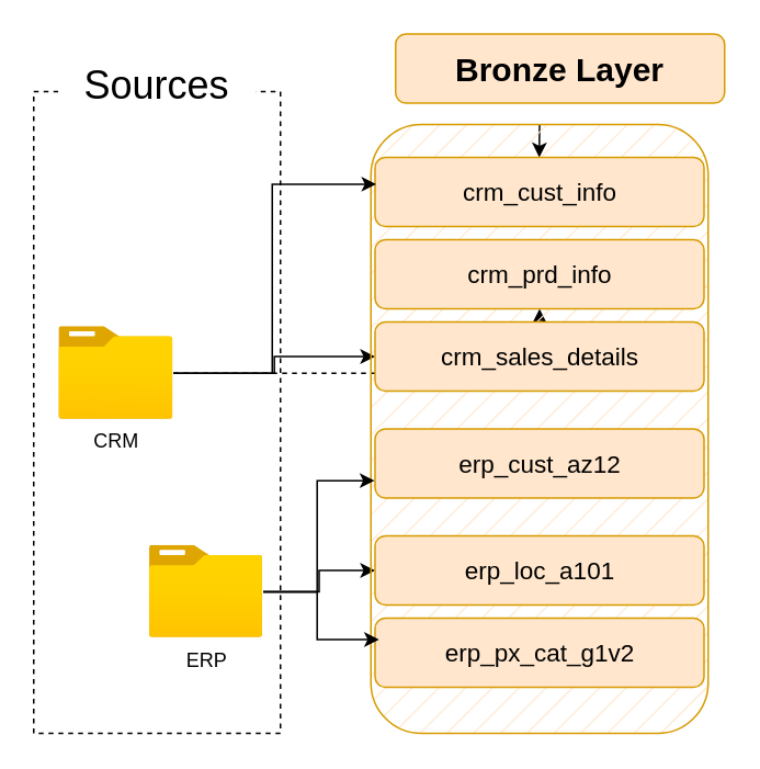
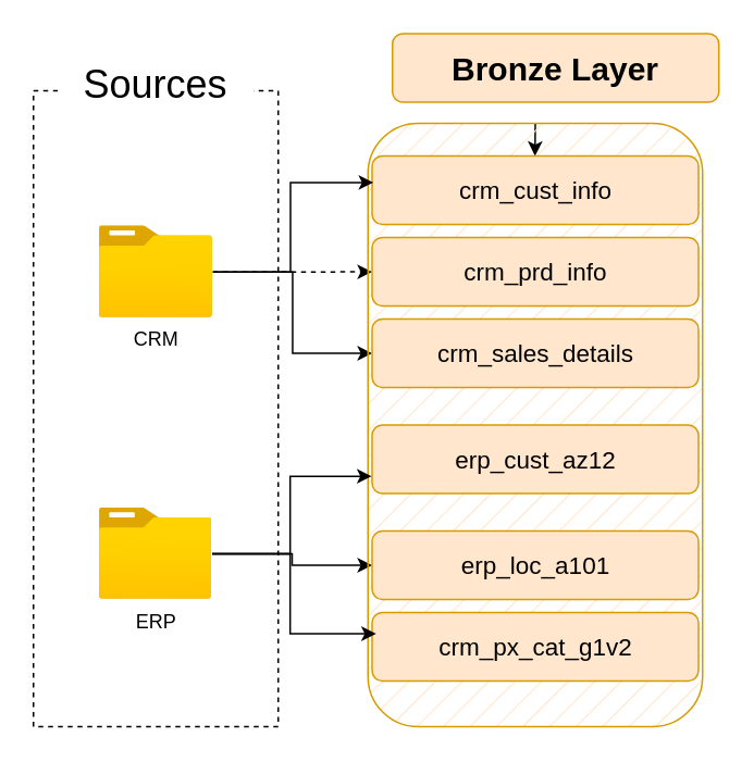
- <mxCell id="6" value="CRM" style="image;aspect=fixed;html=1;points=[];align=center;fontSize=12;image=img/lib/azure2/general/Folder_Blank.svg;" vertex="1" parent="1"><mxGeometry x="35.5" y="198" width="69.5" height="56.41" as="geometry" /></mxCell>
+ <mxCell id="6" value="CRM" style="image;aspect=fixed;html=1;points=[];align=center;fontSize=12;image=img/lib/azure2/general/Folder_Blank.svg;" vertex="1" parent="1"><mxGeometry x="60.5" y="138" width="69.5" height="56.41" as="geometry" /></mxCell>
- <mxCell id="8" value="ERP" style="image;aspect=fixed;html=1;points=[];align=center;fontSize=12;image=img/lib/azure2/general/Folder_Blank.svg;" vertex="1" parent="1"><mxGeometry x="90.5" y="331" width="69" height="56.0" as="geometry" /></mxCell>
+ <mxCell id="8" value="ERP" style="image;aspect=fixed;html=1;points=[];align=center;fontSize=12;image=img/lib/azure2/general/Folder_Blank.svg;" vertex="1" parent="1"><mxGeometry x="60.5" y="311" width="69" height="56.0" as="geometry" /></mxCell>
- <mxCell id="18" value="&lt;font style=&quot;font-size: 15px;&quot;&gt;erp_px_cat_g1v2&lt;/font&gt;" style="rounded=1;whiteSpace=wrap;html=1;fillColor=#ffe6cc;strokeColor=#d79b00;" vertex="1" parent="1"><mxGeometry x="227.5" y="375" width="200" height="42" as="geometry" /></mxCell>
+ <mxCell id="18" value="&lt;font style=&quot;font-size: 15px;&quot;&gt;crm_px_cat_g1v2&lt;/font&gt;" style="rounded=1;whiteSpace=wrap;html=1;fillColor=#ffe6cc;strokeColor=#d79b00;" vertex="1" parent="1"><mxGeometry x="227.5" y="375" width="200" height="42" as="geometry" /></mxCell>
